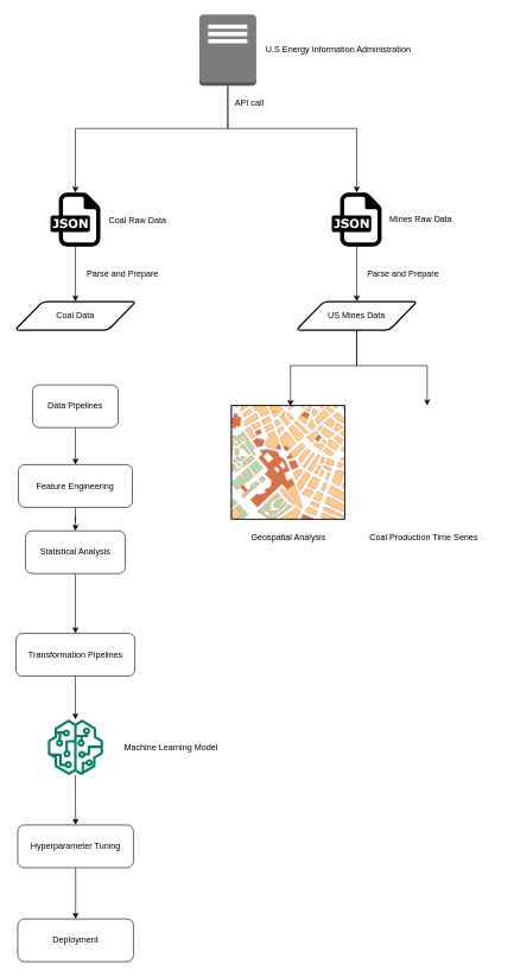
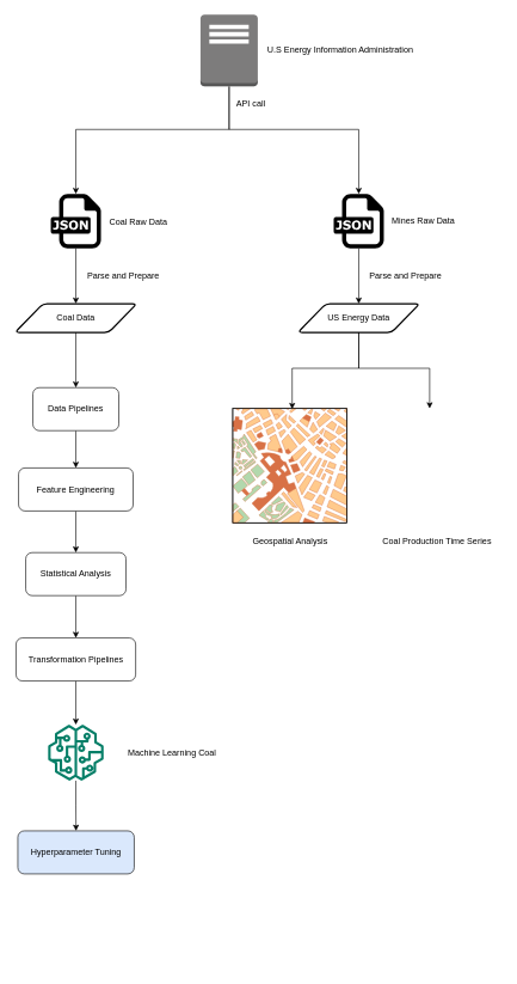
- <mxCell id="18" value="US Mines Data" style="shape=parallelogram;html=1;strokeWidth=2;perimeter=parallelogramPerimeter;whiteSpace=wrap;rounded=1;arcSize=12;size=0.23;" vertex="1" parent="1"><mxGeometry x="415" y="423" width="170" height="40" as="geometry" /></mxCell>
+ <mxCell id="18" value="US Energy Data" style="shape=parallelogram;html=1;strokeWidth=2;perimeter=parallelogramPerimeter;whiteSpace=wrap;rounded=1;arcSize=12;size=0.23;" vertex="1" parent="1"><mxGeometry x="415" y="423" width="170" height="40" as="geometry" /></mxCell>
+ <mxCell id="8" style="edgeStyle=orthogonalEdgeStyle;rounded=0;orthogonalLoop=1;jettySize=auto;html=1;" edge="1" parent="1" source="9" target="24"><mxGeometry relative="1" as="geometry" /></mxCell>
- <mxCell id="38" value="Coal Production Time Series" style="text;html=1;align=center;verticalAlign=middle;resizable=0;points=[];autosize=1;strokeColor=none;fillColor=none;" vertex="1" parent="1"><mxGeometry x="504" y="740" width="180" height="30" as="geometry" /></mxCell>
+ <mxCell id="38" value="Coal Production Time Series" style="text;html=1;align=center;verticalAlign=middle;resizable=0;points=[];autosize=1;strokeColor=none;fillColor=none;" vertex="1" parent="1"><mxGeometry x="519" y="740" width="180" height="30" as="geometry" /></mxCell>
- <mxCell id="28" value="Statistical Analysis" style="rounded=1;whiteSpace=wrap;html=1;" vertex="1" parent="1"><mxGeometry x="35" y="745" width="140" height="60" as="geometry" /></mxCell>
+ <mxCell id="28" value="Statistical Analysis" style="rounded=1;whiteSpace=wrap;html=1;" vertex="1" parent="1"><mxGeometry x="35" y="770" width="140" height="60" as="geometry" /></mxCell>
- <mxCell id="33" value="Machine Learning Model" style="text;html=1;align=center;verticalAlign=middle;resizable=0;points=[];autosize=1;strokeColor=none;fillColor=none;" vertex="1" parent="1"><mxGeometry x="159" y="1034" width="160" height="30" as="geometry" /></mxCell>
+ <mxCell id="33" value="Machine Learning Coal" style="text;html=1;align=center;verticalAlign=middle;resizable=0;points=[];autosize=1;strokeColor=none;fillColor=none;" vertex="1" parent="1"><mxGeometry x="159" y="1034" width="160" height="30" as="geometry" /></mxCell>
- <mxCell id="35" value="Hyperparameter Tuning" style="rounded=1;whiteSpace=wrap;html=1;" vertex="1" parent="1"><mxGeometry x="24" y="1158" width="162.5" height="60" as="geometry" /></mxCell>
+ <mxCell id="35" value="Hyperparameter Tuning" style="rounded=1;whiteSpace=wrap;html=1;fillColor=#dae8fc;" vertex="1" parent="1"><mxGeometry x="24" y="1158" width="162.5" height="60" as="geometry" /></mxCell>
- <mxCell id="34" style="edgeStyle=orthogonalEdgeStyle;rounded=0;orthogonalLoop=1;jettySize=auto;html=1;" edge="1" parent="1" source="35" target="36"><mxGeometry relative="1" as="geometry" /></mxCell>
- <mxCell id="36" value="&lt;div&gt;Deployment&lt;/div&gt;" style="rounded=1;whiteSpace=wrap;html=1;" vertex="1" parent="1"><mxGeometry x="24" y="1290" width="162.5" height="60" as="geometry" /></mxCell>
